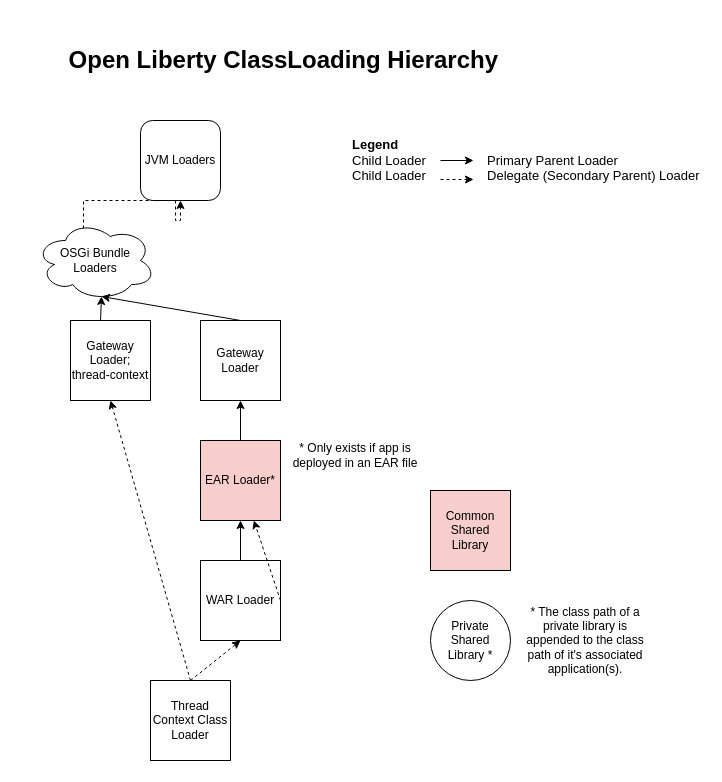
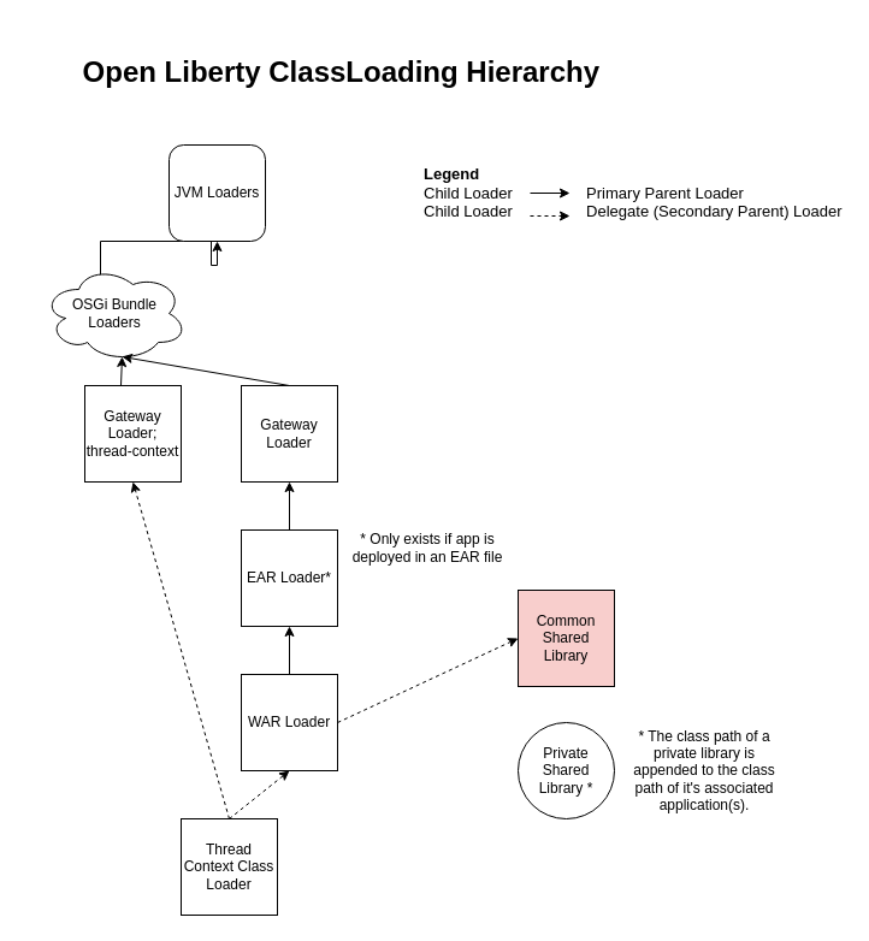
- <mxCell id="7" style="edgeStyle=orthogonalEdgeStyle;rounded=0;orthogonalLoop=1;jettySize=auto;html=1;exitX=0.4;exitY=0.1;exitDx=0;exitDy=0;exitPerimeter=0;entryX=0.5;entryY=1;entryDx=0;entryDy=0;dashed=1;" edge="1" parent="1" source="8" target="9"><mxGeometry relative="1" as="geometry" /></mxCell>
+ <mxCell id="7" style="edgeStyle=orthogonalEdgeStyle;rounded=0;orthogonalLoop=1;jettySize=auto;html=1;exitX=0.4;exitY=0.1;exitDx=0;exitDy=0;exitPerimeter=0;entryX=0.5;entryY=1;entryDx=0;entryDy=0;" edge="1" parent="1" source="8" target="9"><mxGeometry relative="1" as="geometry" /></mxCell>
- <mxCell id="3" value="EAR Loader*" style="whiteSpace=wrap;html=1;aspect=fixed;fillColor=#f8cecc;" vertex="1" parent="1"><mxGeometry x="200" y="440" width="80" height="80" as="geometry" /></mxCell>
+ <mxCell id="3" value="EAR Loader*" style="whiteSpace=wrap;html=1;aspect=fixed;" vertex="1" parent="1"><mxGeometry x="200" y="440" width="80" height="80" as="geometry" /></mxCell>
- <mxCell id="18" value="" style="endArrow=classic;html=1;dashed=1;exitX=1;exitY=0.5;exitDx=0;exitDy=0;" edge="1" parent="1" source="2" target="3"><mxGeometry width="50" height="50" relative="1" as="geometry"><mxPoint x="260" y="550" as="sourcePoint" /><mxPoint x="520" y="540" as="targetPoint" /></mxGeometry></mxCell>
+ <mxCell id="18" value="" style="endArrow=classic;html=1;dashed=1;exitX=1;exitY=0.5;exitDx=0;exitDy=0;entryX=0;entryY=0.5;entryDx=0;entryDy=0;" edge="1" parent="1" source="2" target="17"><mxGeometry width="50" height="50" relative="1" as="geometry"><mxPoint x="260" y="550" as="sourcePoint" /><mxPoint x="520" y="540" as="targetPoint" /></mxGeometry></mxCell>
